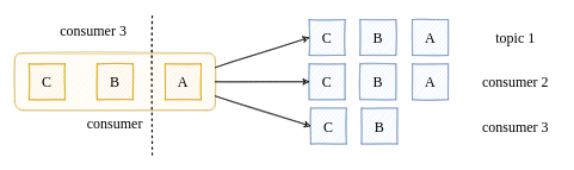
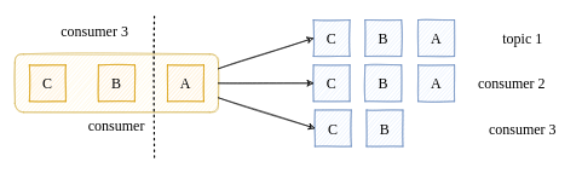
- <mxCell id="13" value="consumer 2" style="text;html=1;strokeColor=none;fillColor=none;align=center;verticalAlign=middle;whiteSpace=wrap;rounded=0;sketch=1;fontFamily=Architects Daughter;fontSource=https%3A%2F%2Ffonts.googleapis.com%2Fcss%3Ffamily%3DArchitects%2BDaughter;fontSize=20;" vertex="1" parent="1"><mxGeometry x="659" y="99" width="120" height="30" as="geometry" /></mxCell>
+ <mxCell id="13" value="consumer 2" style="text;html=1;strokeColor=none;fillColor=none;align=center;verticalAlign=middle;whiteSpace=wrap;rounded=0;sketch=1;fontFamily=Architects Daughter;fontSource=https%3A%2F%2Ffonts.googleapis.com%2Fcss%3Ffamily%3DArchitects%2BDaughter;fontSize=20;" vertex="1" parent="1"><mxGeometry x="644" y="99" width="120" height="30" as="geometry" /></mxCell>
